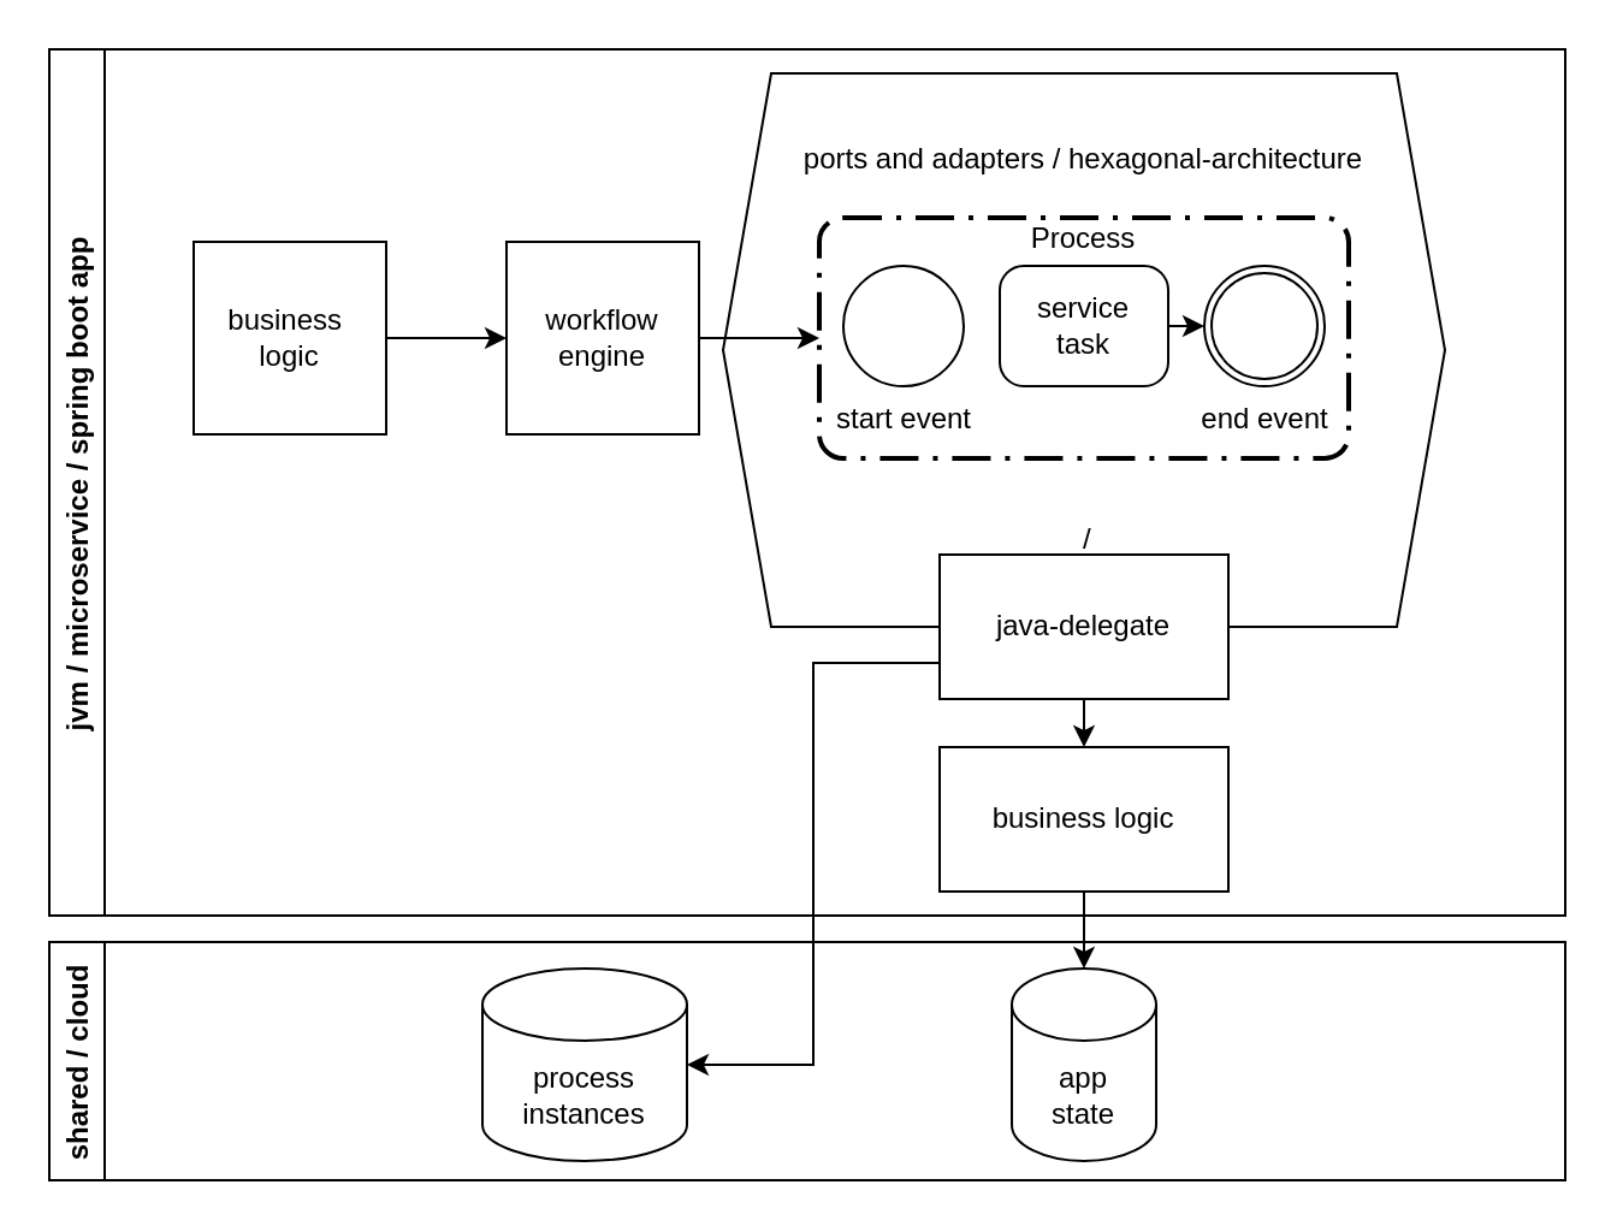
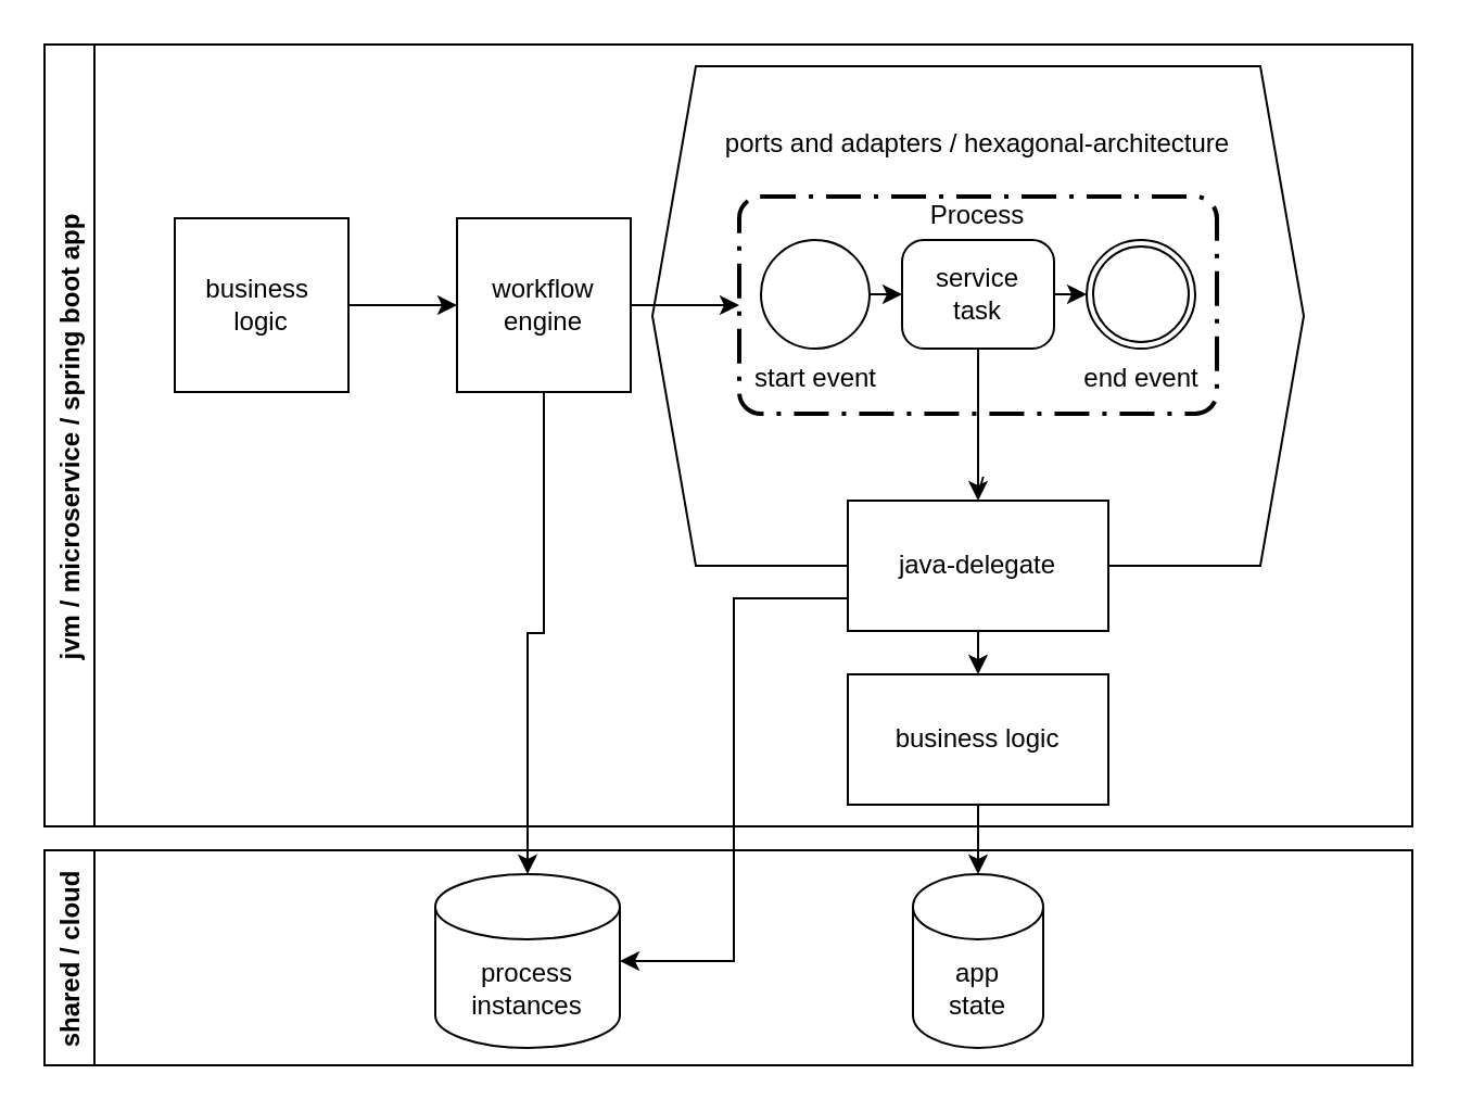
+ <mxCell id="4" style="edgeStyle=orthogonalEdgeStyle;rounded=0;orthogonalLoop=1;jettySize=auto;html=1;exitX=1;exitY=0.5;exitDx=0;exitDy=0;exitPerimeter=0;entryX=0;entryY=0.5;entryDx=0;entryDy=0;entryPerimeter=0;" edge="1" parent="1" source="5" target="9"><mxGeometry relative="1" as="geometry" /></mxCell>
+ <mxCell id="8" style="edgeStyle=orthogonalEdgeStyle;rounded=0;orthogonalLoop=1;jettySize=auto;html=1;exitX=0.5;exitY=1;exitDx=0;exitDy=0;exitPerimeter=0;" edge="1" parent="1" source="9" target="12"><mxGeometry relative="1" as="geometry" /></mxCell>
+ <mxCell id="18" style="edgeStyle=orthogonalEdgeStyle;rounded=0;orthogonalLoop=1;jettySize=auto;html=1;exitX=0.5;exitY=1;exitDx=0;exitDy=0;" edge="1" parent="1" source="20" target="21"><mxGeometry relative="1" as="geometry"><mxPoint x="220" y="180" as="sourcePoint" /></mxGeometry></mxCell>
